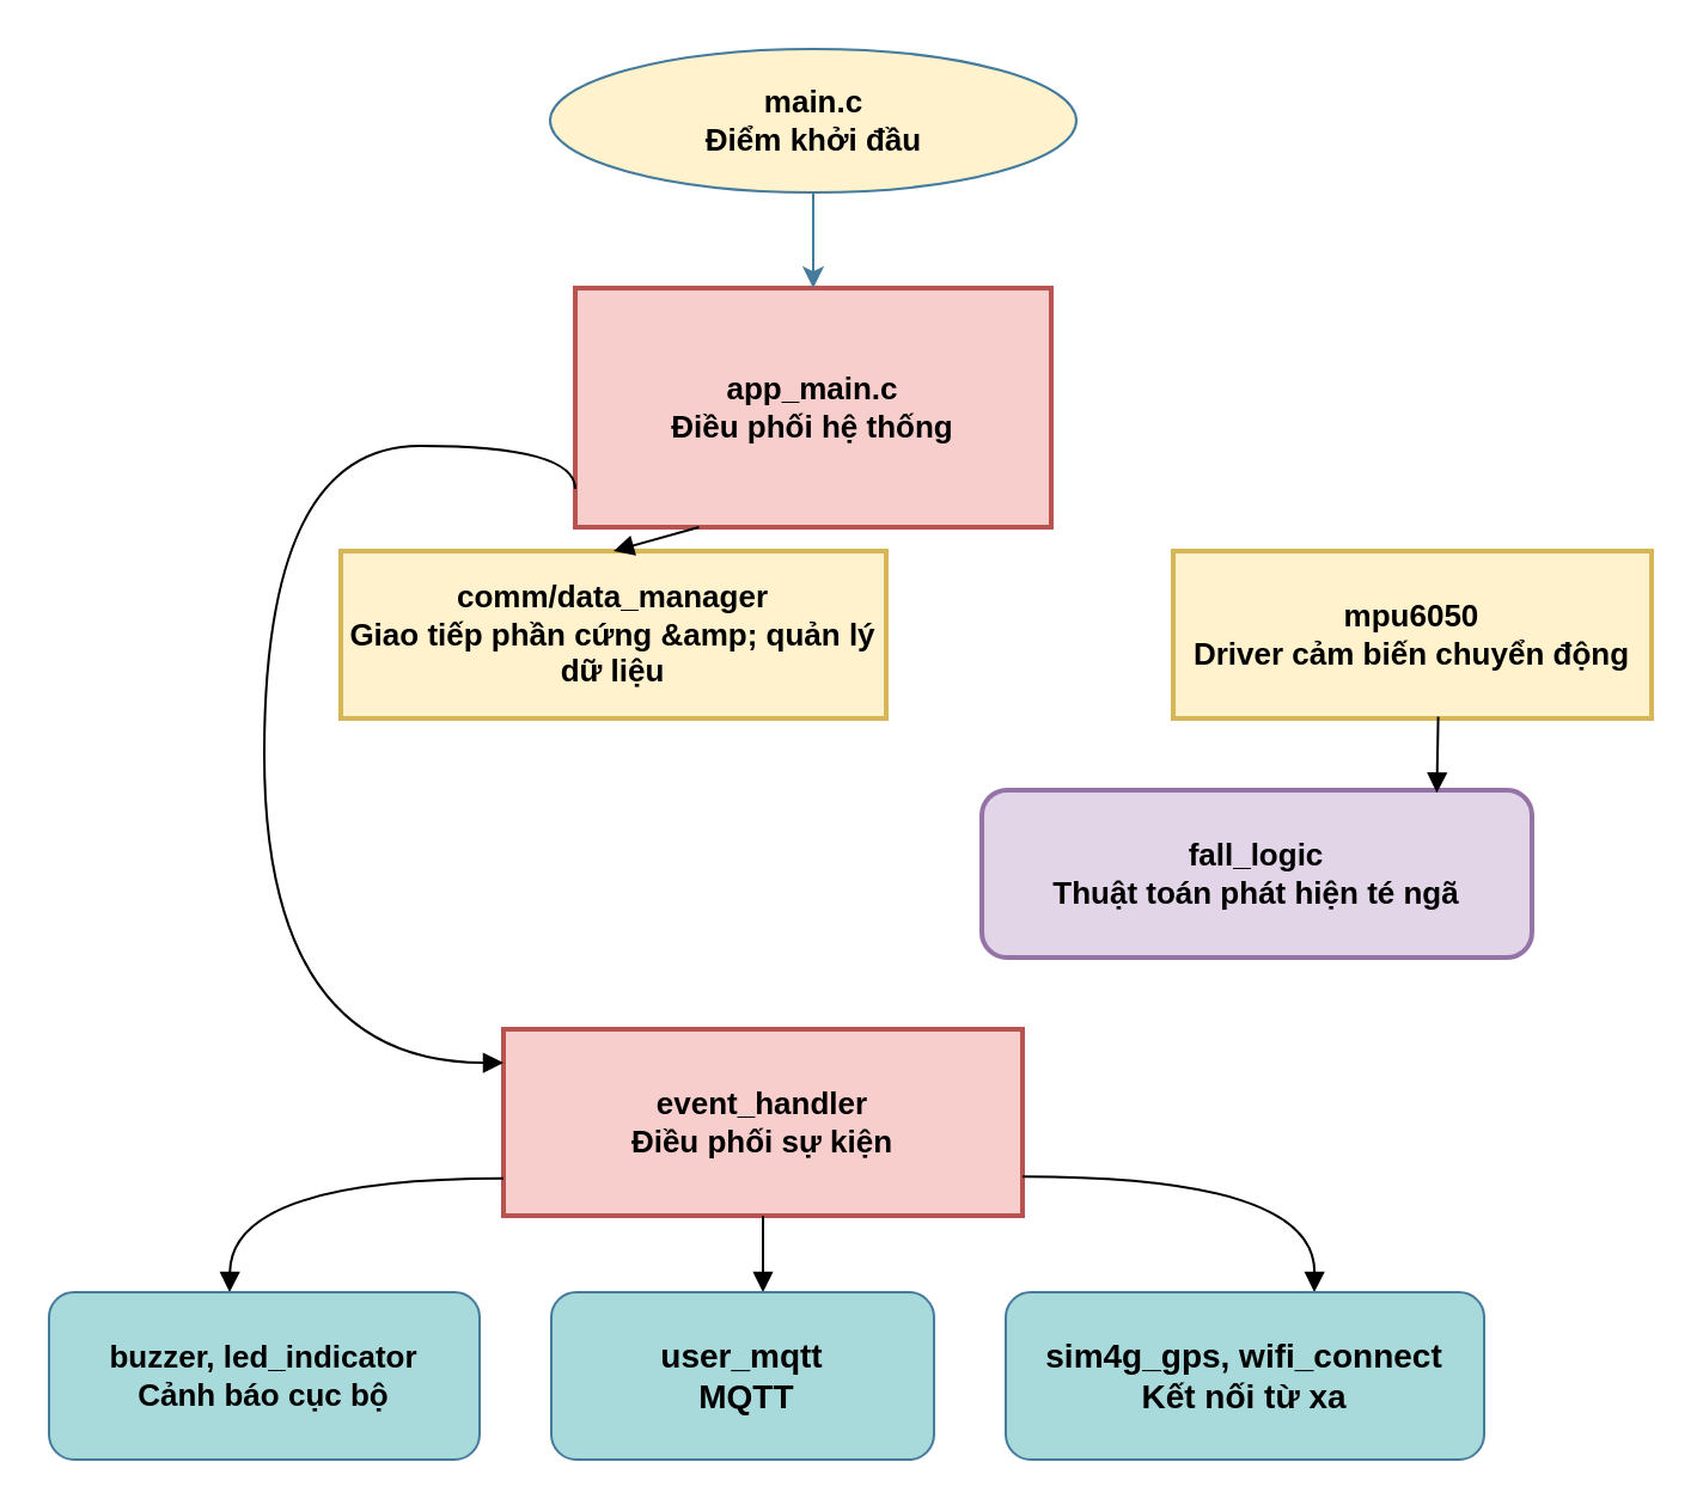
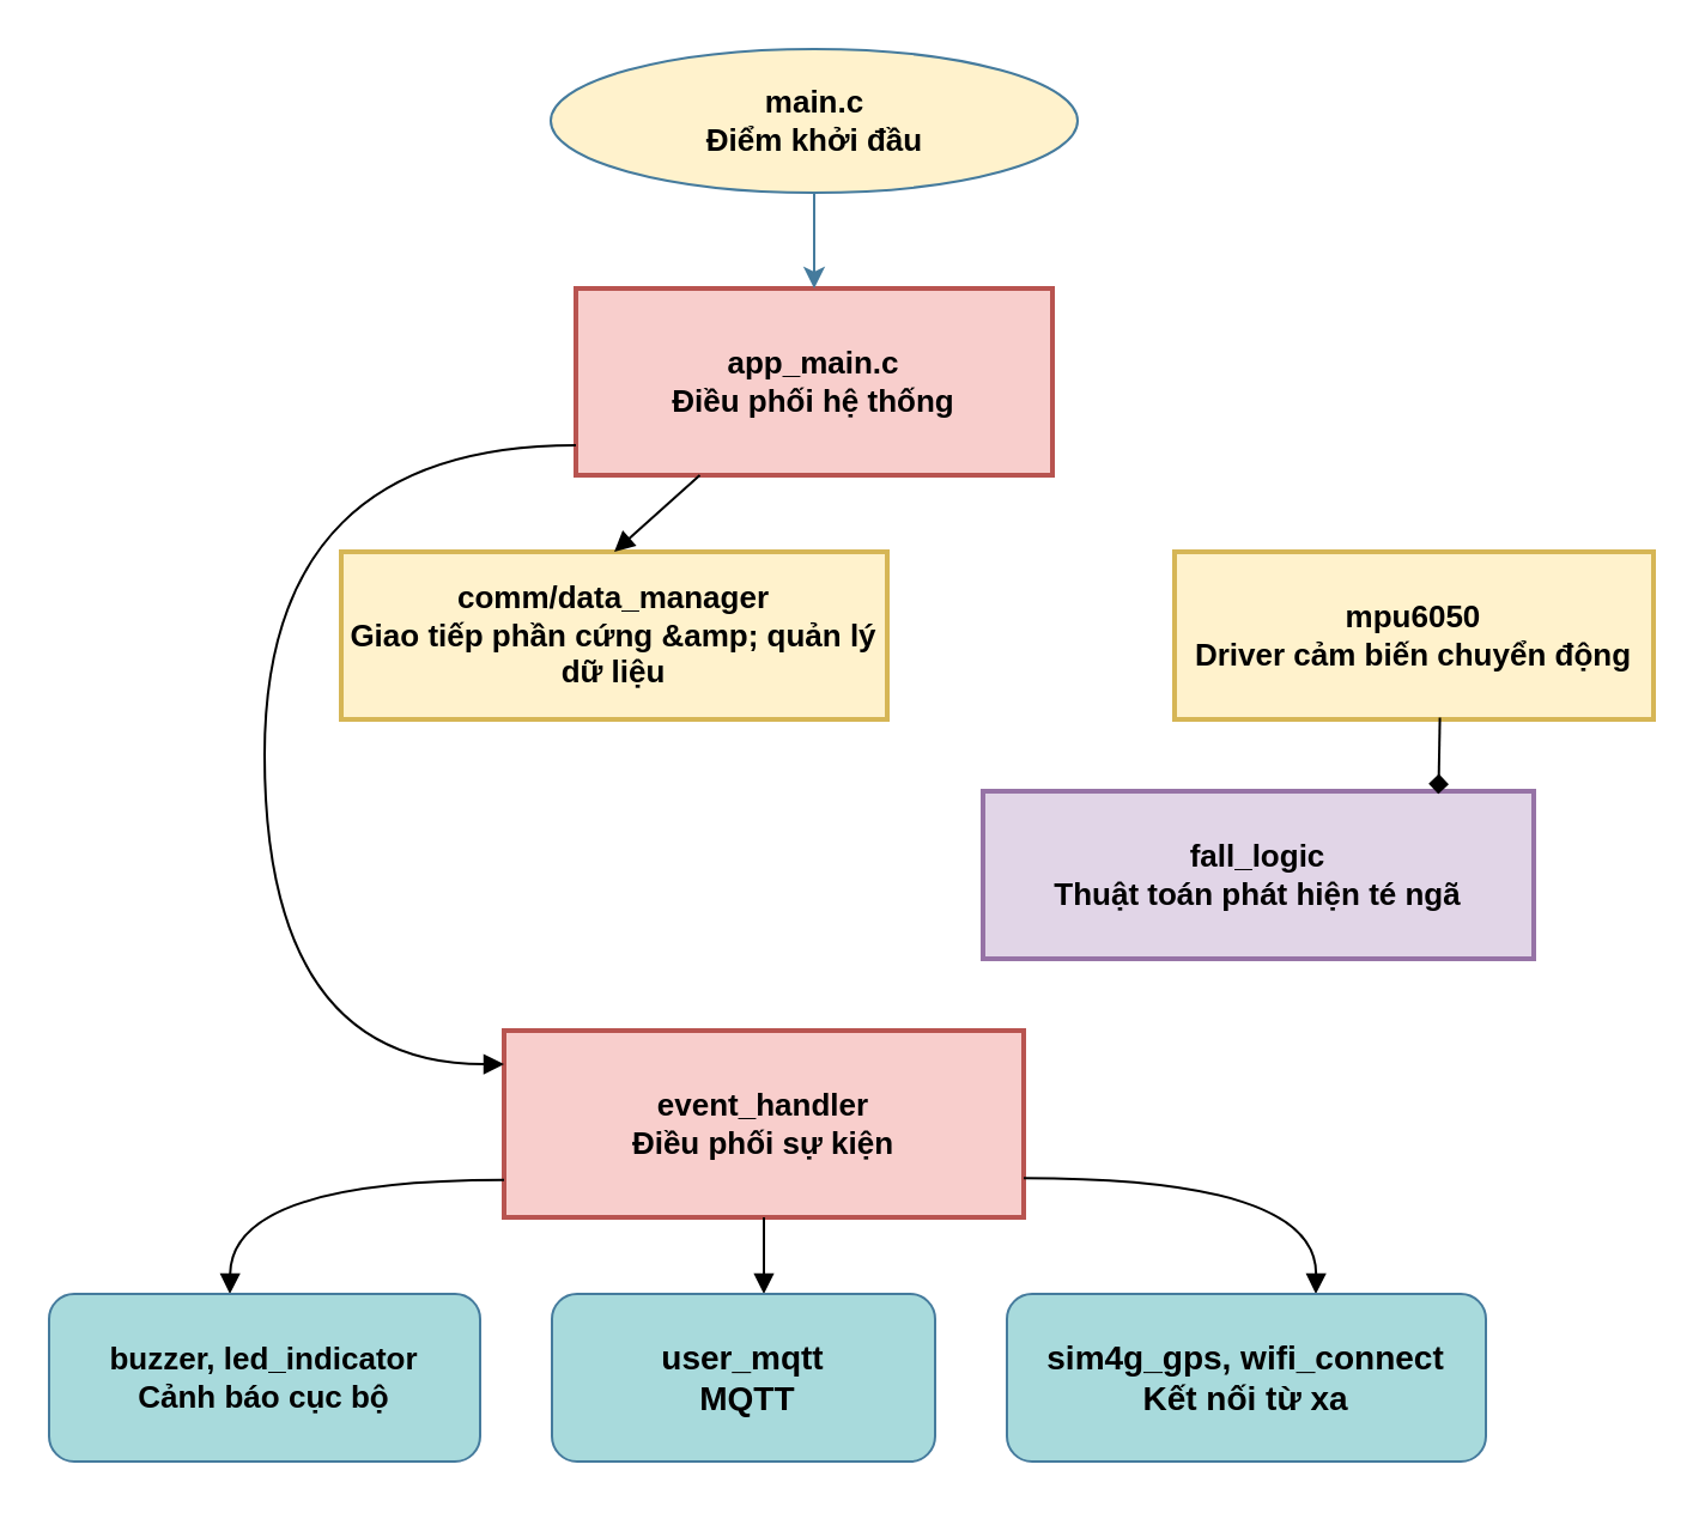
- <mxCell id="2" value="app_main.c&#10;Điều phối hệ thống" style="whiteSpace=wrap;strokeWidth=2;fillColor=#f8cecc;strokeColor=#b85450;fontStyle=1;fontSize=13;" parent="1" vertex="1"><mxGeometry x="240" y="120" width="199" height="100" as="geometry" /></mxCell>
+ <mxCell id="2" value="app_main.c&#10;Điều phối hệ thống" style="whiteSpace=wrap;strokeWidth=2;fillColor=#f8cecc;strokeColor=#b85450;fontStyle=1;fontSize=13;" parent="1" vertex="1"><mxGeometry x="240" y="120" width="199" height="78" as="geometry" /></mxCell>
- <mxCell id="9" value="" style="startArrow=none;endArrow=block;entryX=0.827;entryY=0.017;rounded=0;entryDx=0;entryDy=0;entryPerimeter=0;exitX=0.554;exitY=0.99;exitDx=0;exitDy=0;exitPerimeter=0;" parent="1" source="3" target="4" edge="1"><mxGeometry relative="1" as="geometry"><mxPoint x="600" y="310" as="sourcePoint" /></mxGeometry></mxCell>
+ <mxCell id="9" value="" style="startArrow=none;endArrow=diamond;entryX=0.827;entryY=0.017;rounded=0;entryDx=0;entryDy=0;entryPerimeter=0;exitX=0.554;exitY=0.99;exitDx=0;exitDy=0;exitPerimeter=0;" parent="1" source="3" target="4" edge="1"><mxGeometry relative="1" as="geometry"><mxPoint x="600" y="310" as="sourcePoint" /></mxGeometry></mxCell>
- <mxCell id="4" value="fall_logic&#10;Thuật toán phát hiện té ngã" style="whiteSpace=wrap;strokeWidth=2;fillColor=#e1d5e7;strokeColor=#9673a6;fontStyle=1;fontSize=13;rounded=1;" parent="1" vertex="1"><mxGeometry x="410" y="330" width="230" height="70" as="geometry" /></mxCell>
+ <mxCell id="4" value="fall_logic&#10;Thuật toán phát hiện té ngã" style="whiteSpace=wrap;strokeWidth=2;fillColor=#e1d5e7;strokeColor=#9673a6;fontStyle=1;fontSize=13;" parent="1" vertex="1"><mxGeometry x="410" y="330" width="230" height="70" as="geometry" /></mxCell>
